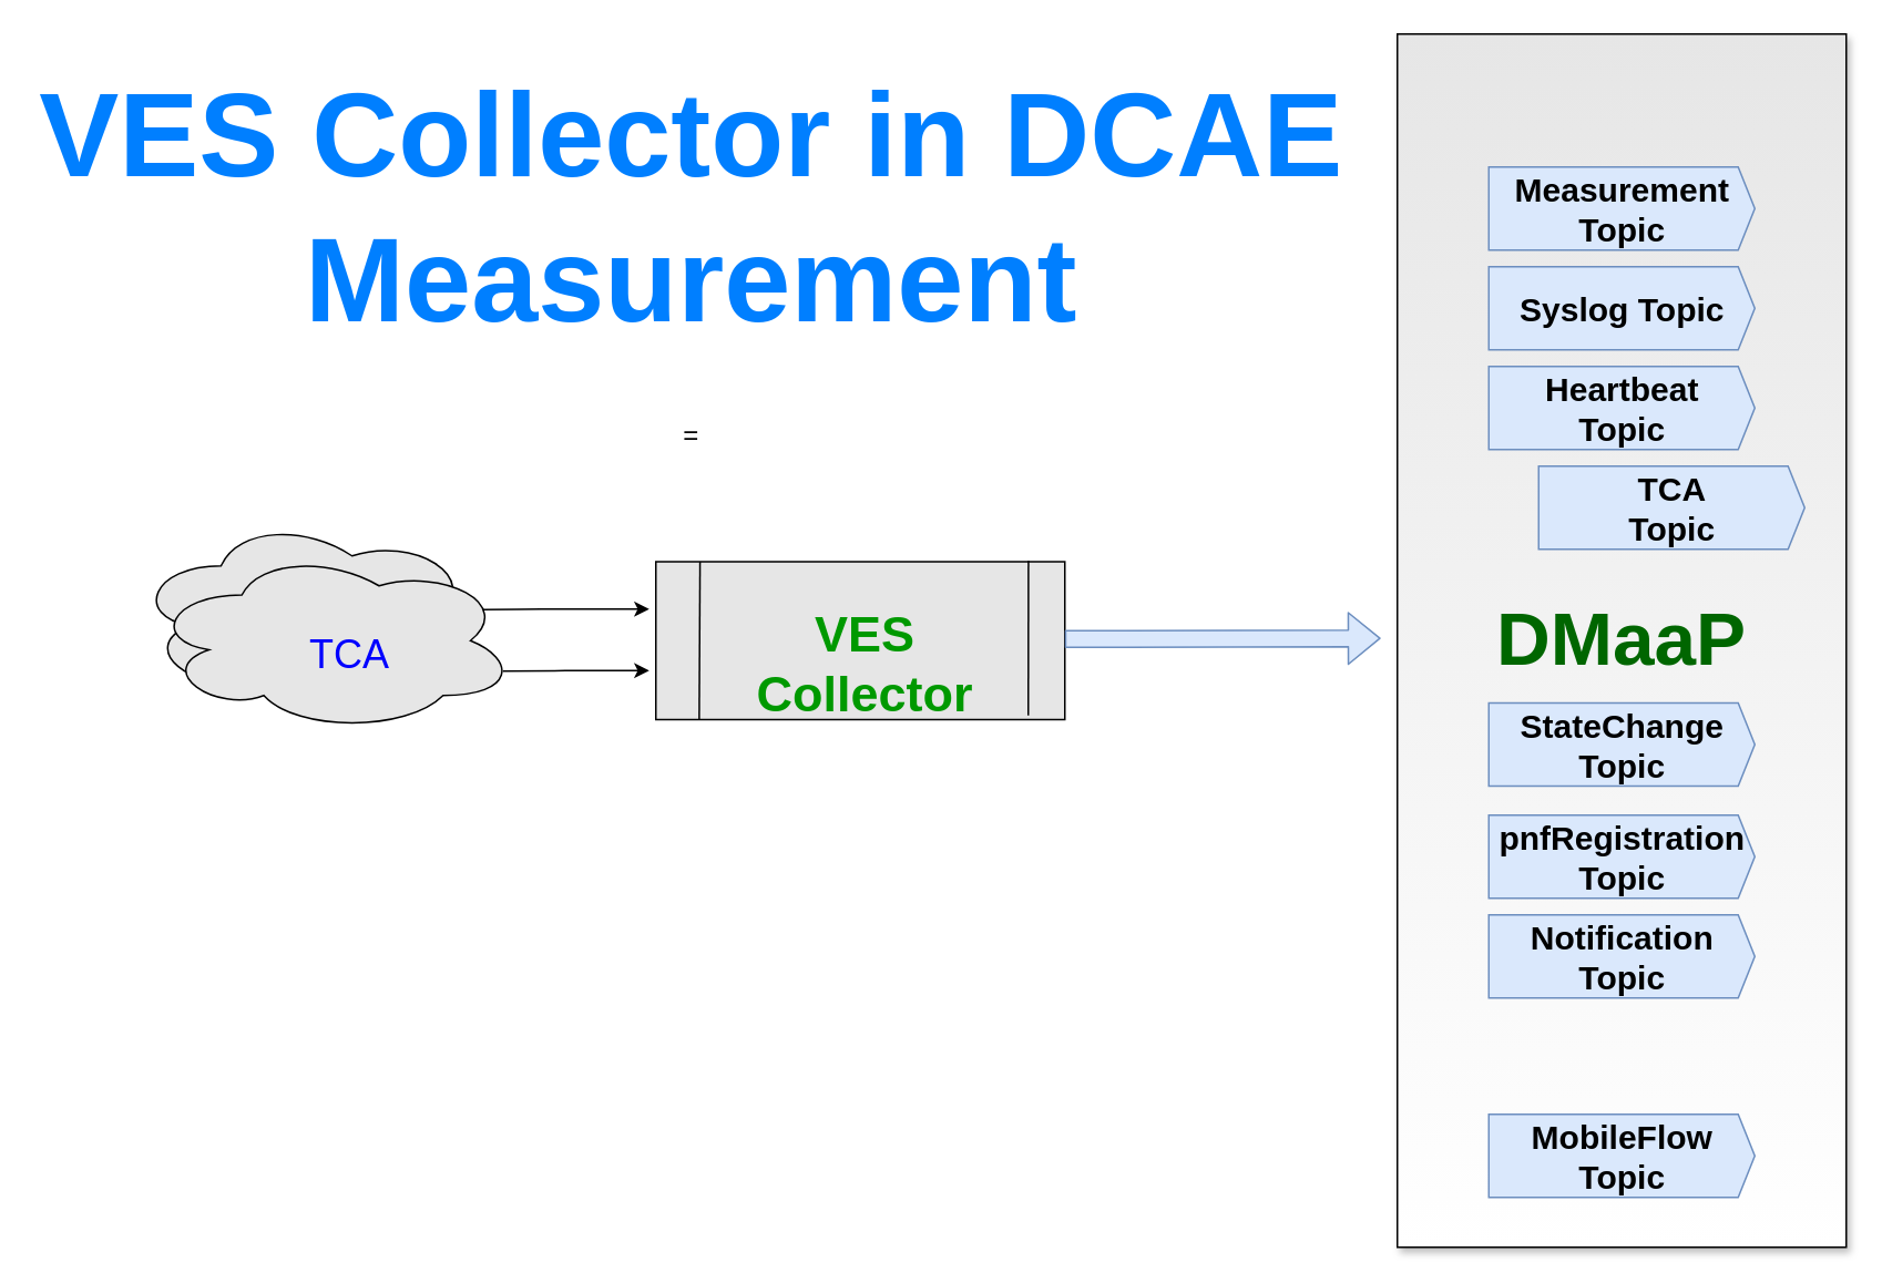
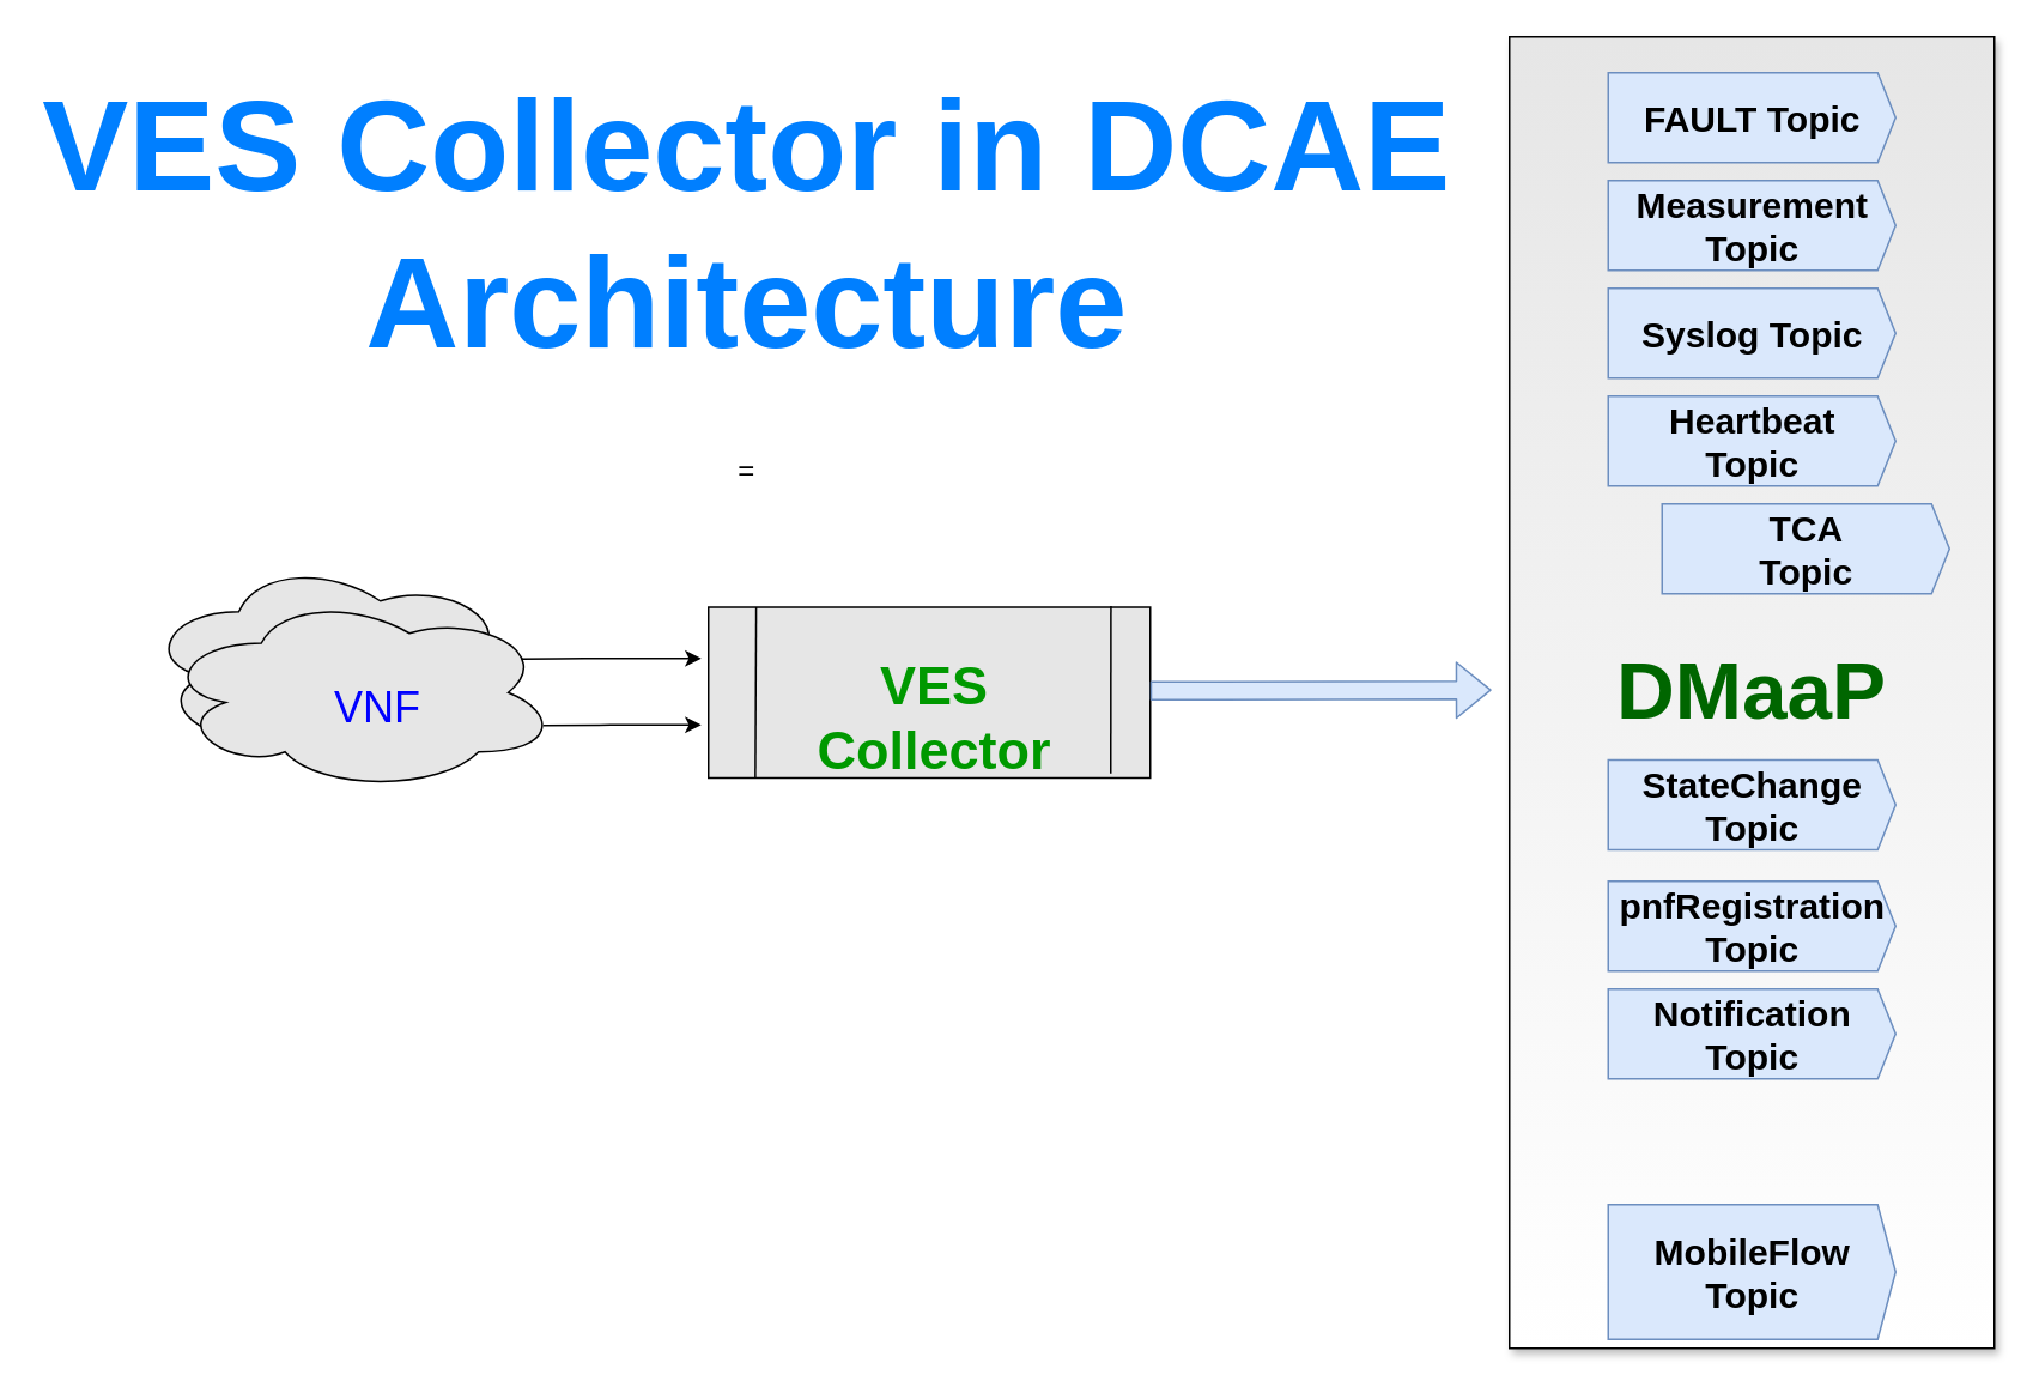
+ <mxCell id="13" value="&lt;b style=&quot;font-size: 20px&quot;&gt;FAULT Topic&lt;br&gt;&lt;/b&gt;" style="html=1;shadow=0;dashed=0;align=center;verticalAlign=middle;shape=mxgraph.arrows2.arrow;dy=0;dx=10;notch=0;rounded=0;glass=0;sketch=0;fillColor=#dae8fc;strokeColor=#6c8ebf;" parent="1" vertex="1"><mxGeometry x="895" y="40" width="160" height="50" as="geometry" /></mxCell>
- <mxCell id="22" value="&lt;div&gt;&lt;font style=&quot;font-size: 72px&quot;&gt;&lt;font color=&quot;#007FFF&quot;&gt;&lt;b&gt;VES Collector in DCAE Measurement&lt;/b&gt;&lt;/font&gt;&lt;br&gt;&lt;/font&gt;&lt;/div&gt;&lt;div&gt;&lt;font size=&quot;3&quot;&gt;=&lt;/font&gt;&lt;/div&gt;" style="text;html=1;strokeColor=none;fillColor=none;align=center;verticalAlign=middle;whiteSpace=wrap;rounded=0;shadow=1;glass=0;sketch=0;fontSize=60;" parent="1" vertex="1"><mxGeometry x="20" y="60" width="791" height="200" as="geometry" /></mxCell>
+ <mxCell id="22" value="&lt;div&gt;&lt;font style=&quot;font-size: 72px&quot;&gt;&lt;font color=&quot;#007FFF&quot;&gt;&lt;b&gt;VES Collector in DCAE Architecture&lt;/b&gt;&lt;/font&gt;&lt;br&gt;&lt;/font&gt;&lt;/div&gt;&lt;div&gt;&lt;font size=&quot;3&quot;&gt;=&lt;/font&gt;&lt;/div&gt;" style="text;html=1;strokeColor=none;fillColor=none;align=center;verticalAlign=middle;whiteSpace=wrap;rounded=0;shadow=1;glass=0;sketch=0;fontSize=60;" parent="1" vertex="1"><mxGeometry x="20" y="60" width="791" height="200" as="geometry" /></mxCell>
- <mxCell id="5" value="&lt;font style=&quot;font-size: 24px&quot; color=&quot;#0000FF&quot;&gt;TCA&lt;/font&gt;" style="text;html=1;strokeColor=none;fillColor=none;align=center;verticalAlign=middle;whiteSpace=wrap;rounded=0;shadow=0;" parent="1" vertex="1"><mxGeometry x="140" y="357.5" width="140" height="72.5" as="geometry" /></mxCell>
+ <mxCell id="5" value="&lt;font style=&quot;font-size: 24px&quot; color=&quot;#0000FF&quot;&gt;VNF&lt;/font&gt;" style="text;html=1;strokeColor=none;fillColor=none;align=center;verticalAlign=middle;whiteSpace=wrap;rounded=0;shadow=0;" parent="1" vertex="1"><mxGeometry x="140" y="357.5" width="140" height="72.5" as="geometry" /></mxCell>
- <mxCell id="21" value="&lt;div style=&quot;font-size: 20px&quot;&gt;&lt;font style=&quot;font-size: 20px&quot;&gt;&lt;b&gt;MobileFlow&lt;/b&gt;&lt;/font&gt;&lt;/div&gt;&lt;div&gt;&lt;b style=&quot;font-size: 20px&quot;&gt;Topic&lt;br&gt;&lt;/b&gt;&lt;/div&gt;" style="html=1;shadow=0;dashed=0;align=center;verticalAlign=middle;shape=mxgraph.arrows2.arrow;dy=0;dx=10;notch=0;rounded=0;glass=0;sketch=0;fillColor=#dae8fc;strokeColor=#6c8ebf;" parent="1" vertex="1"><mxGeometry x="895" y="670" width="160" height="50" as="geometry" /></mxCell>
+ <mxCell id="21" value="&lt;div style=&quot;font-size: 20px&quot;&gt;&lt;font style=&quot;font-size: 20px&quot;&gt;&lt;b&gt;MobileFlow&lt;/b&gt;&lt;/font&gt;&lt;/div&gt;&lt;div&gt;&lt;b style=&quot;font-size: 20px&quot;&gt;Topic&lt;br&gt;&lt;/b&gt;&lt;/div&gt;" style="html=1;shadow=0;dashed=0;align=center;verticalAlign=middle;shape=mxgraph.arrows2.arrow;dy=0;dx=10;notch=0;rounded=0;glass=0;sketch=0;fillColor=#dae8fc;strokeColor=#6c8ebf;" parent="1" vertex="1"><mxGeometry x="895" y="670" width="160" height="75" as="geometry" /></mxCell>
